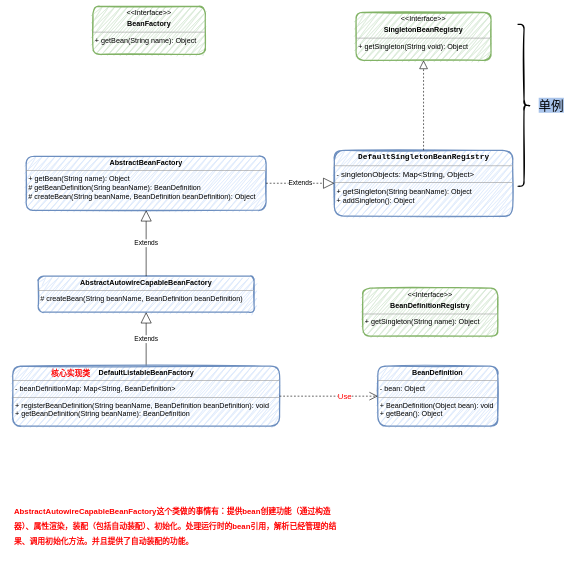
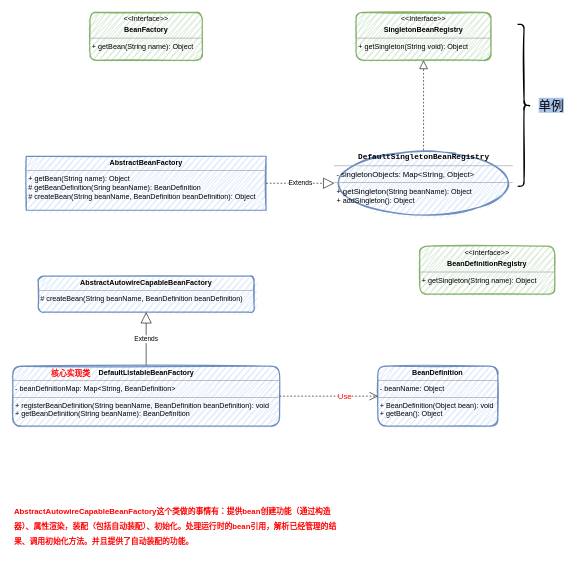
- <mxCell id="3" value="&lt;p style=&quot;margin:0px;margin-top:4px;text-align:center;&quot;&gt;&amp;lt;&amp;lt;Interface&amp;gt;&amp;gt;&lt;/p&gt;&lt;p style=&quot;margin:0px;margin-top:4px;text-align:center;&quot;&gt;&lt;b&gt;BeanFactory&lt;/b&gt;&lt;/p&gt;&lt;hr size=&quot;1&quot;&gt;&lt;p style=&quot;margin:0px;margin-left:4px;&quot;&gt;&lt;/p&gt;&lt;p style=&quot;margin:0px;margin-left:4px;&quot;&gt;&lt;span style=&quot;background-color: initial;&quot;&gt;+ getBean(String name): Object&lt;/span&gt;&lt;br&gt;&lt;/p&gt;&lt;p style=&quot;margin:0px;margin-left:4px;&quot;&gt;&lt;br&gt;&lt;/p&gt;" style="verticalAlign=top;align=left;overflow=fill;fontSize=12;fontFamily=Helvetica;html=1;rounded=1;sketch=1;fillColor=#d5e8d4;strokeColor=#82b366;strokeWidth=2;fillStyle=zigzag;" vertex="1" parent="1"><mxGeometry x="154.25" y="10" width="187.5" height="80" as="geometry" /></mxCell>
+ <mxCell id="3" value="&lt;p style=&quot;margin:0px;margin-top:4px;text-align:center;&quot;&gt;&amp;lt;&amp;lt;Interface&amp;gt;&amp;gt;&lt;/p&gt;&lt;p style=&quot;margin:0px;margin-top:4px;text-align:center;&quot;&gt;&lt;b&gt;BeanFactory&lt;/b&gt;&lt;/p&gt;&lt;hr size=&quot;1&quot;&gt;&lt;p style=&quot;margin:0px;margin-left:4px;&quot;&gt;&lt;/p&gt;&lt;p style=&quot;margin:0px;margin-left:4px;&quot;&gt;&lt;span style=&quot;background-color: initial;&quot;&gt;+ getBean(String name): Object&lt;/span&gt;&lt;br&gt;&lt;/p&gt;&lt;p style=&quot;margin:0px;margin-left:4px;&quot;&gt;&lt;br&gt;&lt;/p&gt;" style="verticalAlign=top;align=left;overflow=fill;fontSize=12;fontFamily=Helvetica;html=1;rounded=1;sketch=1;fillColor=#d5e8d4;strokeColor=#82b366;strokeWidth=2;fillStyle=zigzag;" vertex="1" parent="1"><mxGeometry x="149.25" y="20" width="187.5" height="80" as="geometry" /></mxCell>
- <mxCell id="5" value="&lt;p style=&quot;margin:0px;margin-top:4px;text-align:center;&quot;&gt;&lt;b&gt;AbstractBeanFactory&lt;/b&gt;&lt;/p&gt;&lt;hr size=&quot;1&quot;&gt;&lt;p style=&quot;margin:0px;margin-left:4px;&quot;&gt;+ getBean(String name): Object&lt;br&gt;&lt;/p&gt;&lt;p style=&quot;margin:0px;margin-left:4px;&quot;&gt;# getBeanDefinition(Sring beanName): BeanDefinition&lt;/p&gt;&lt;p style=&quot;margin:0px;margin-left:4px;&quot;&gt;# createBean(String beanName, BeanDefinition beanDefinition): Object&lt;/p&gt;" style="verticalAlign=top;align=left;overflow=fill;fontSize=12;fontFamily=Helvetica;html=1;rounded=1;sketch=1;fillColor=#dae8fc;strokeColor=#6c8ebf;strokeWidth=2;fillStyle=zigzag;" vertex="1" parent="1"><mxGeometry x="43" y="260" width="400" height="90" as="geometry" /></mxCell>
+ <mxCell id="5" value="&lt;p style=&quot;margin:0px;margin-top:4px;text-align:center;&quot;&gt;&lt;b&gt;AbstractBeanFactory&lt;/b&gt;&lt;/p&gt;&lt;hr size=&quot;1&quot;&gt;&lt;p style=&quot;margin:0px;margin-left:4px;&quot;&gt;+ getBean(String name): Object&lt;br&gt;&lt;/p&gt;&lt;p style=&quot;margin:0px;margin-left:4px;&quot;&gt;# getBeanDefinition(Sring beanName): BeanDefinition&lt;/p&gt;&lt;p style=&quot;margin:0px;margin-left:4px;&quot;&gt;# createBean(String beanName, BeanDefinition beanDefinition): Object&lt;/p&gt;" style="verticalAlign=top;align=left;overflow=fill;fontSize=12;fontFamily=Helvetica;html=1;sketch=1;fillColor=#dae8fc;strokeColor=#6c8ebf;strokeWidth=2;fillStyle=zigzag;rounded=0;" vertex="1" parent="1"><mxGeometry x="43" y="260" width="400" height="90" as="geometry" /></mxCell>
- <mxCell id="6" value="&lt;p style=&quot;text-align: center; margin: 4px 0px 0px;&quot;&gt;&lt;span style=&quot;font-family: Courier; font-size: 13px; background-color: initial;&quot;&gt;&lt;b&gt;DefaultSingletonBeanRegistry&lt;/b&gt;&lt;/span&gt;&lt;/p&gt;&lt;hr size=&quot;1&quot;&gt;&lt;p style=&quot;margin:0px;margin-left:4px;&quot;&gt;-&amp;nbsp;&lt;span style=&quot;font-size: 13px; background-color: initial;&quot;&gt;singletonObjects&lt;/span&gt;&lt;span style=&quot;background-color: initial;&quot;&gt;:&amp;nbsp;&lt;/span&gt;&lt;span style=&quot;font-size: 13px; background-color: initial;&quot;&gt;Map&amp;lt;String, Object&amp;gt;&lt;/span&gt;&lt;/p&gt;&lt;hr size=&quot;1&quot;&gt;&lt;p style=&quot;margin:0px;margin-left:4px;&quot;&gt;+&amp;nbsp;&lt;span style=&quot;font-size: 13px; background-color: initial;&quot;&gt;getSingleton&lt;/span&gt;&lt;span style=&quot;background-color: initial;&quot;&gt;(String beanName): Object&lt;/span&gt;&lt;/p&gt;&lt;p style=&quot;margin:0px;margin-left:4px;&quot;&gt;+ addSingleton(): Object&lt;/p&gt;" style="verticalAlign=top;align=left;overflow=fill;fontSize=12;fontFamily=Helvetica;html=1;rounded=1;sketch=1;fillColor=#dae8fc;strokeColor=#6c8ebf;strokeWidth=2;fillStyle=zigzag;" vertex="1" parent="1"><mxGeometry x="556.75" y="250" width="297.5" height="110" as="geometry" /></mxCell>
+ <mxCell id="6" value="&lt;p style=&quot;text-align: center; margin: 4px 0px 0px;&quot;&gt;&lt;span style=&quot;font-family: Courier; font-size: 13px; background-color: initial;&quot;&gt;&lt;b&gt;DefaultSingletonBeanRegistry&lt;/b&gt;&lt;/span&gt;&lt;/p&gt;&lt;hr size=&quot;1&quot;&gt;&lt;p style=&quot;margin:0px;margin-left:4px;&quot;&gt;-&amp;nbsp;&lt;span style=&quot;font-size: 13px; background-color: initial;&quot;&gt;singletonObjects&lt;/span&gt;&lt;span style=&quot;background-color: initial;&quot;&gt;:&amp;nbsp;&lt;/span&gt;&lt;span style=&quot;font-size: 13px; background-color: initial;&quot;&gt;Map&amp;lt;String, Object&amp;gt;&lt;/span&gt;&lt;/p&gt;&lt;hr size=&quot;1&quot;&gt;&lt;p style=&quot;margin:0px;margin-left:4px;&quot;&gt;+&amp;nbsp;&lt;span style=&quot;font-size: 13px; background-color: initial;&quot;&gt;getSingleton&lt;/span&gt;&lt;span style=&quot;background-color: initial;&quot;&gt;(String beanName): Object&lt;/span&gt;&lt;/p&gt;&lt;p style=&quot;margin:0px;margin-left:4px;&quot;&gt;+ addSingleton(): Object&lt;/p&gt;" style="ellipse;verticalAlign=top;align=left;overflow=fill;fontSize=12;fontFamily=Helvetica;html=1;sketch=1;fillColor=#dae8fc;strokeColor=#6c8ebf;strokeWidth=2;fillStyle=zigzag;" vertex="1" parent="1"><mxGeometry x="556.75" y="250" width="297.5" height="110" as="geometry" /></mxCell>
- <mxCell id="12" value="Extends" style="endArrow=block;endSize=16;endFill=0;html=1;rounded=0;fontFamily=Helvetica;fontColor=#000000;exitX=0.5;exitY=0;exitDx=0;exitDy=0;entryX=0.5;entryY=1;entryDx=0;entryDy=0;" edge="1" parent="1" source="11" target="5"><mxGeometry width="160" relative="1" as="geometry"><mxPoint x="283" y="440" as="sourcePoint" /><mxPoint x="366.75" y="440" as="targetPoint" /></mxGeometry></mxCell>
- <mxCell id="18" value="&lt;p style=&quot;margin:0px;margin-top:4px;text-align:center;&quot;&gt;&amp;lt;&amp;lt;Interface&amp;gt;&amp;gt;&lt;/p&gt;&lt;p style=&quot;margin:0px;margin-top:4px;text-align:center;&quot;&gt;&lt;b&gt;BeanDefinitionRegistry&lt;/b&gt;&lt;/p&gt;&lt;hr size=&quot;1&quot;&gt;&lt;p style=&quot;margin:0px;margin-left:4px;&quot;&gt;&lt;/p&gt;&lt;p style=&quot;margin:0px;margin-left:4px;&quot;&gt;&lt;span style=&quot;background-color: initial;&quot;&gt;+ getSingleton(String name): Object&lt;/span&gt;&lt;br&gt;&lt;/p&gt;&lt;p style=&quot;margin:0px;margin-left:4px;&quot;&gt;&lt;br&gt;&lt;/p&gt;" style="verticalAlign=top;align=left;overflow=fill;fontSize=12;fontFamily=Helvetica;html=1;rounded=1;sketch=1;fillColor=#d5e8d4;strokeColor=#82b366;strokeWidth=2;fillStyle=zigzag;" vertex="1" parent="1"><mxGeometry x="604.25" y="480" width="225" height="80" as="geometry" /></mxCell>
+ <mxCell id="18" value="&lt;p style=&quot;margin:0px;margin-top:4px;text-align:center;&quot;&gt;&amp;lt;&amp;lt;Interface&amp;gt;&amp;gt;&lt;/p&gt;&lt;p style=&quot;margin:0px;margin-top:4px;text-align:center;&quot;&gt;&lt;b&gt;BeanDefinitionRegistry&lt;/b&gt;&lt;/p&gt;&lt;hr size=&quot;1&quot;&gt;&lt;p style=&quot;margin:0px;margin-left:4px;&quot;&gt;&lt;/p&gt;&lt;p style=&quot;margin:0px;margin-left:4px;&quot;&gt;&lt;span style=&quot;background-color: initial;&quot;&gt;+ getSingleton(String name): Object&lt;/span&gt;&lt;br&gt;&lt;/p&gt;&lt;p style=&quot;margin:0px;margin-left:4px;&quot;&gt;&lt;br&gt;&lt;/p&gt;" style="verticalAlign=top;align=left;overflow=fill;fontSize=12;fontFamily=Helvetica;html=1;rounded=1;sketch=1;fillColor=#d5e8d4;strokeColor=#82b366;strokeWidth=2;fillStyle=zigzag;" vertex="1" parent="1"><mxGeometry x="699.25" y="410" width="225" height="80" as="geometry" /></mxCell>
- <mxCell id="2" value="&lt;p style=&quot;margin:0px;margin-top:4px;text-align:center;&quot;&gt;&lt;b&gt;BeanDefinition&lt;/b&gt;&lt;/p&gt;&lt;hr size=&quot;1&quot;&gt;&lt;p style=&quot;margin:0px;margin-left:4px;&quot;&gt;- bean: Object&lt;/p&gt;&lt;hr size=&quot;1&quot;&gt;&lt;p style=&quot;margin:0px;margin-left:4px;&quot;&gt;+ BeanDefinition(Object bean): void&lt;/p&gt;&lt;p style=&quot;margin:0px;margin-left:4px;&quot;&gt;+ getBean(): Object&lt;/p&gt;" style="verticalAlign=top;align=left;overflow=fill;fontSize=12;fontFamily=Helvetica;html=1;rounded=1;sketch=1;fillColor=#dae8fc;strokeColor=#6c8ebf;strokeWidth=2;fillStyle=zigzag;" vertex="1" parent="1"><mxGeometry x="629.25" y="610" width="200" height="100" as="geometry" /></mxCell>
+ <mxCell id="2" value="&lt;p style=&quot;margin:0px;margin-top:4px;text-align:center;&quot;&gt;&lt;b&gt;BeanDefinition&lt;/b&gt;&lt;/p&gt;&lt;hr size=&quot;1&quot;&gt;&lt;p style=&quot;margin:0px;margin-left:4px;&quot;&gt;- beanName: Object&lt;/p&gt;&lt;hr size=&quot;1&quot;&gt;&lt;p style=&quot;margin:0px;margin-left:4px;&quot;&gt;+ BeanDefinition(Object bean): void&lt;/p&gt;&lt;p style=&quot;margin:0px;margin-left:4px;&quot;&gt;+ getBean(): Object&lt;/p&gt;" style="verticalAlign=top;align=left;overflow=fill;fontSize=12;fontFamily=Helvetica;html=1;rounded=1;sketch=1;fillColor=#dae8fc;strokeColor=#6c8ebf;strokeWidth=2;fillStyle=zigzag;" vertex="1" parent="1"><mxGeometry x="629.25" y="610" width="200" height="100" as="geometry" /></mxCell>
